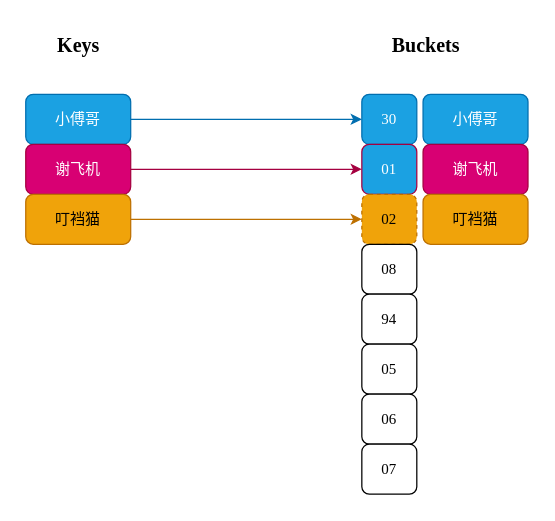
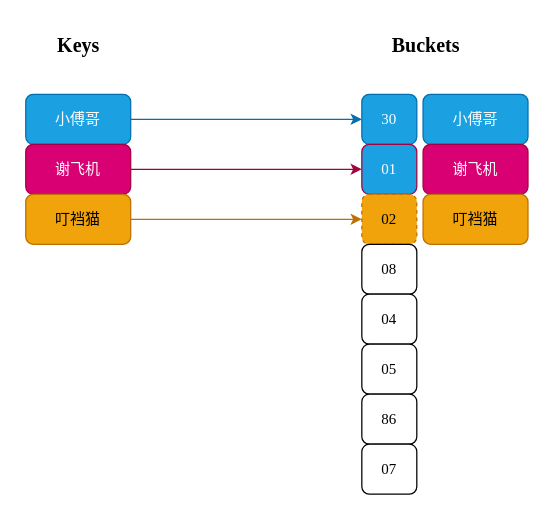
- <mxCell id="7" value="94" style="rounded=1;whiteSpace=wrap;html=1;fontFamily=Comic Sans MS;" vertex="1" parent="1"><mxGeometry x="289" y="235" width="44" height="40" as="geometry" /></mxCell>
+ <mxCell id="7" value="04" style="rounded=1;whiteSpace=wrap;html=1;fontFamily=Comic Sans MS;" vertex="1" parent="1"><mxGeometry x="289" y="235" width="44" height="40" as="geometry" /></mxCell>
- <mxCell id="9" value="06" style="rounded=1;whiteSpace=wrap;html=1;fontFamily=Comic Sans MS;" vertex="1" parent="1"><mxGeometry x="289" y="315" width="44" height="40" as="geometry" /></mxCell>
+ <mxCell id="9" value="86" style="rounded=1;whiteSpace=wrap;html=1;fontFamily=Comic Sans MS;" vertex="1" parent="1"><mxGeometry x="289" y="315" width="44" height="40" as="geometry" /></mxCell>
